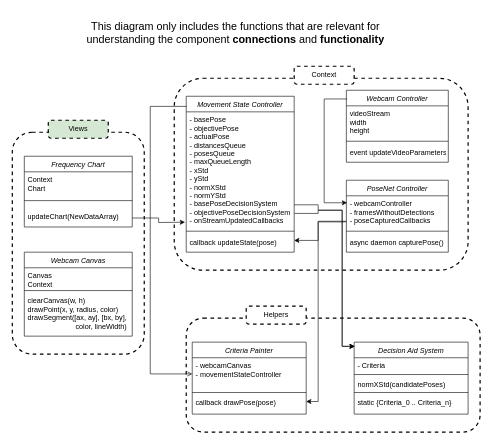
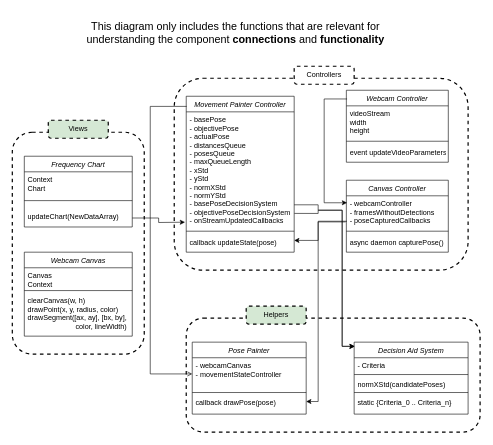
- <mxCell id="5" value="Context" style="rounded=1;whiteSpace=wrap;html=1;dashed=1;strokeWidth=2;" vertex="1" parent="1"><mxGeometry x="490" y="110" width="100" height="30" as="geometry" /></mxCell>
+ <mxCell id="5" value="Controllers" style="rounded=1;whiteSpace=wrap;html=1;dashed=1;strokeWidth=2;" vertex="1" parent="1"><mxGeometry x="490" y="110" width="100" height="30" as="geometry" /></mxCell>
- <mxCell id="24" value="Movement State Controller" style="swimlane;fontStyle=2;align=center;verticalAlign=top;childLayout=stackLayout;horizontal=1;startSize=26;horizontalStack=0;resizeParent=1;resizeLast=0;collapsible=1;marginBottom=0;rounded=0;shadow=0;strokeWidth=1;" vertex="1" parent="1"><mxGeometry x="310" y="160" width="180" height="260" as="geometry"><mxRectangle x="850" y="250" width="160" height="26" as="alternateBounds" /></mxGeometry></mxCell>
+ <mxCell id="24" value="Movement Painter Controller" style="swimlane;fontStyle=2;align=center;verticalAlign=top;childLayout=stackLayout;horizontal=1;startSize=26;horizontalStack=0;resizeParent=1;resizeLast=0;collapsible=1;marginBottom=0;rounded=0;shadow=0;strokeWidth=1;" vertex="1" parent="1"><mxGeometry x="310" y="160" width="180" height="260" as="geometry"><mxRectangle x="850" y="250" width="160" height="26" as="alternateBounds" /></mxGeometry></mxCell>
- <mxCell id="20" value="PoseNet Controller" style="swimlane;fontStyle=2;align=center;verticalAlign=top;childLayout=stackLayout;horizontal=1;startSize=26;horizontalStack=0;resizeParent=1;resizeLast=0;collapsible=1;marginBottom=0;rounded=0;shadow=0;strokeWidth=1;" vertex="1" parent="1"><mxGeometry x="577" y="300" width="170" height="120" as="geometry"><mxRectangle x="610" y="250" width="160" height="26" as="alternateBounds" /></mxGeometry></mxCell>
+ <mxCell id="20" value="Canvas Controller" style="swimlane;fontStyle=2;align=center;verticalAlign=top;childLayout=stackLayout;horizontal=1;startSize=26;horizontalStack=0;resizeParent=1;resizeLast=0;collapsible=1;marginBottom=0;rounded=0;shadow=0;strokeWidth=1;" vertex="1" parent="1"><mxGeometry x="577" y="300" width="170" height="120" as="geometry"><mxRectangle x="610" y="250" width="160" height="26" as="alternateBounds" /></mxGeometry></mxCell>
- <mxCell id="3" value="Helpers" style="rounded=1;whiteSpace=wrap;html=1;dashed=1;strokeWidth=2;" vertex="1" parent="1"><mxGeometry x="410" y="510" width="100" height="30" as="geometry" /></mxCell>
+ <mxCell id="3" value="Helpers" style="rounded=1;whiteSpace=wrap;html=1;dashed=1;strokeWidth=2;fillColor=#d5e8d4;" vertex="1" parent="1"><mxGeometry x="410" y="510" width="100" height="30" as="geometry" /></mxCell>
- <mxCell id="31" value="Criteria Painter" style="swimlane;fontStyle=2;align=center;verticalAlign=top;childLayout=stackLayout;horizontal=1;startSize=26;horizontalStack=0;resizeParent=1;resizeLast=0;collapsible=1;marginBottom=0;rounded=0;shadow=0;strokeWidth=1;" vertex="1" parent="1"><mxGeometry x="320" y="570" width="190" height="120" as="geometry"><mxRectangle x="290" y="380" width="160" height="26" as="alternateBounds" /></mxGeometry></mxCell>
+ <mxCell id="31" value="Pose Painter" style="swimlane;fontStyle=2;align=center;verticalAlign=top;childLayout=stackLayout;horizontal=1;startSize=26;horizontalStack=0;resizeParent=1;resizeLast=0;collapsible=1;marginBottom=0;rounded=0;shadow=0;strokeWidth=1;" vertex="1" parent="1"><mxGeometry x="320" y="570" width="190" height="120" as="geometry"><mxRectangle x="290" y="380" width="160" height="26" as="alternateBounds" /></mxGeometry></mxCell>
